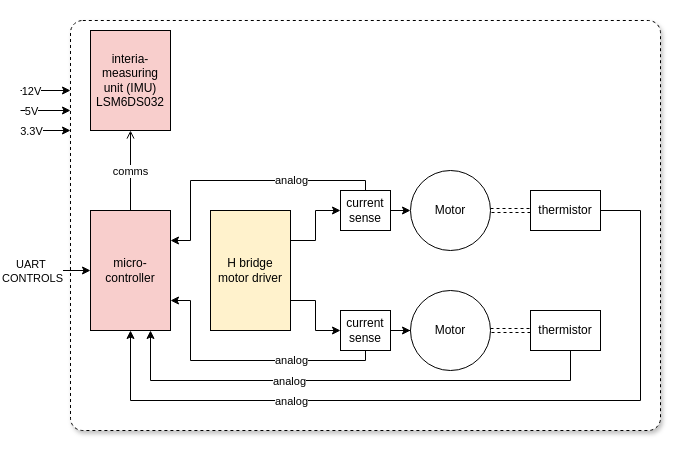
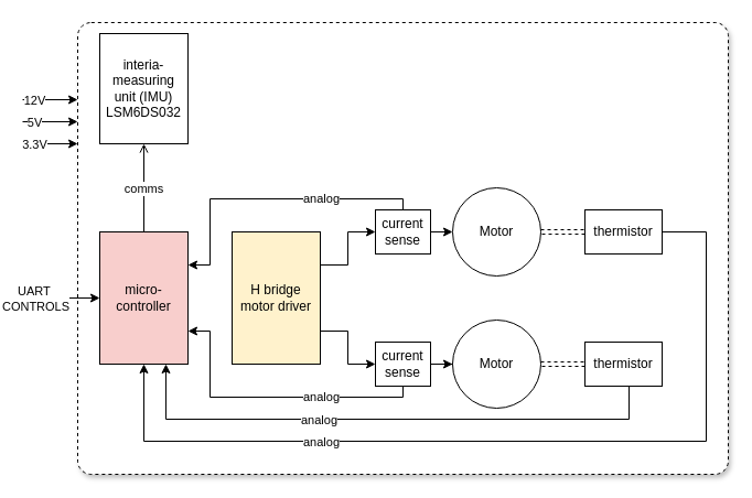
- <mxCell id="27" value="interia-&lt;div&gt;measuring&lt;/div&gt;&lt;div&gt;unit (IMU)&lt;/div&gt;&lt;div&gt;LSM6DS032&lt;/div&gt;" style="rounded=0;whiteSpace=wrap;html=1;fillColor=#f8cecc;" vertex="1" parent="1"><mxGeometry x="90" y="30" width="80" height="100" as="geometry" /></mxCell>
+ <mxCell id="27" value="interia-&lt;div&gt;measuring&lt;/div&gt;&lt;div&gt;unit (IMU)&lt;/div&gt;&lt;div&gt;LSM6DS032&lt;/div&gt;" style="rounded=0;whiteSpace=wrap;html=1;" vertex="1" parent="1"><mxGeometry x="90" y="30" width="80" height="100" as="geometry" /></mxCell>
